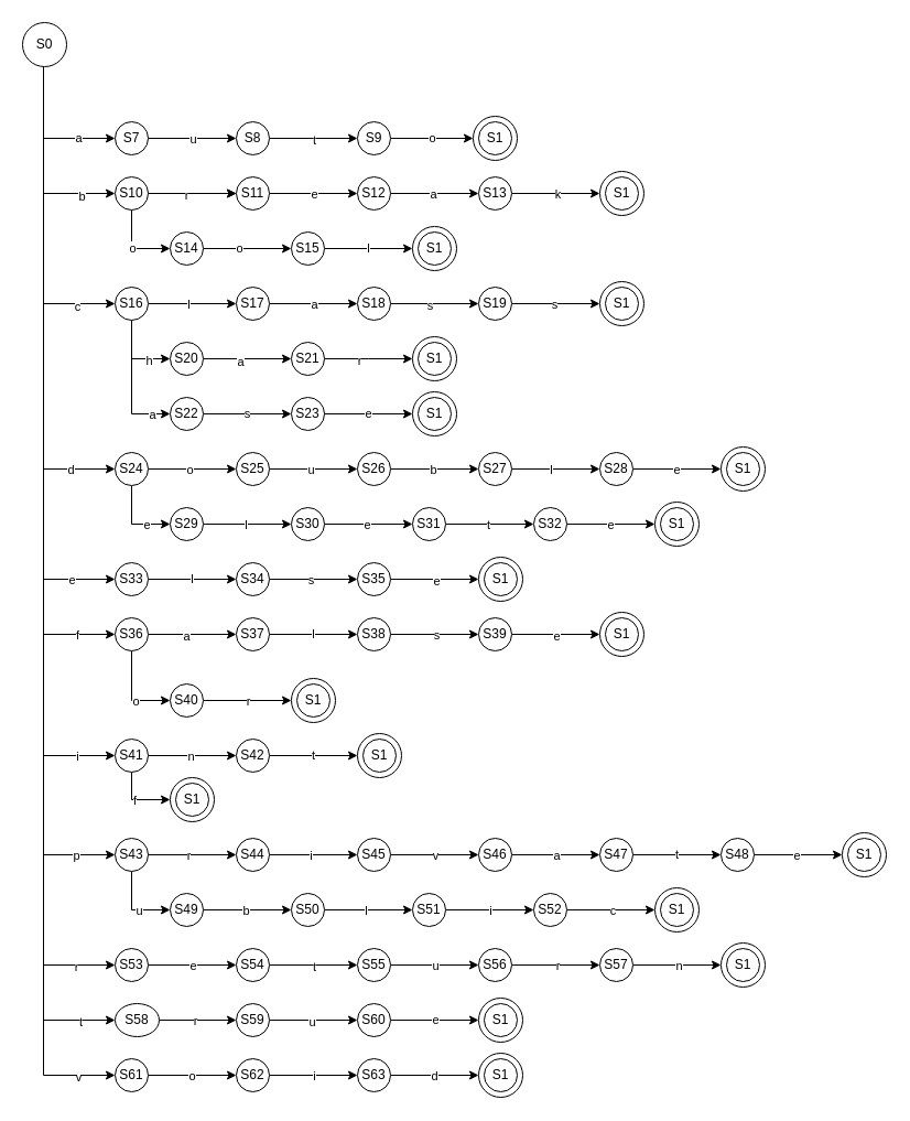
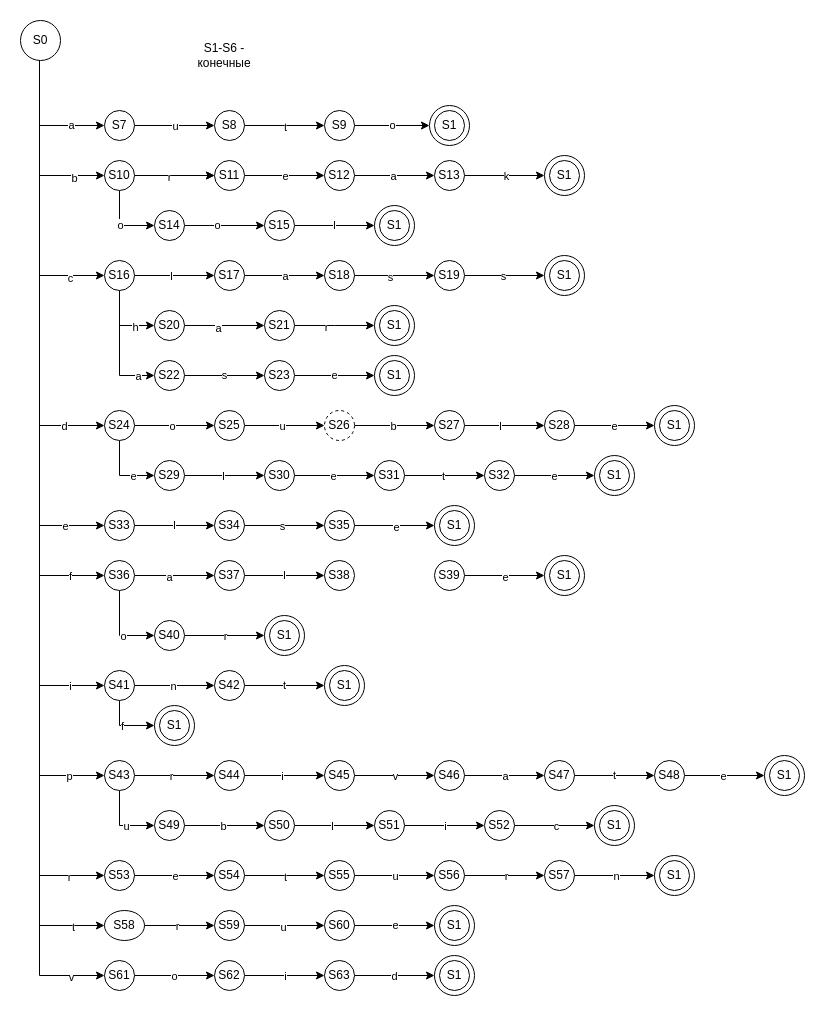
+ <mxCell id="73" value="S1-S6 - конечные" style="text;html=1;align=center;verticalAlign=middle;whiteSpace=wrap;rounded=0;" vertex="1" parent="1"><mxGeometry x="194" y="40" width="60" height="30" as="geometry" /></mxCell>
- <mxCell id="118" value="S26" style="ellipse;whiteSpace=wrap;html=1;aspect=fixed;" vertex="1" parent="1"><mxGeometry x="324" y="410" width="30" height="30" as="geometry" /></mxCell>
+ <mxCell id="118" value="S26" style="ellipse;whiteSpace=wrap;html=1;aspect=fixed;dashed=1;" vertex="1" parent="1"><mxGeometry x="324" y="410" width="30" height="30" as="geometry" /></mxCell>
- <mxCell id="145" value="" style="edgeStyle=orthogonalEdgeStyle;rounded=0;orthogonalLoop=1;jettySize=auto;html=1;" edge="1" parent="1" source="147" target="150"><mxGeometry relative="1" as="geometry" /></mxCell>
- <mxCell id="146" value="s" style="edgeLabel;html=1;align=center;verticalAlign=middle;resizable=0;points=[];" vertex="1" connectable="0" parent="145"><mxGeometry x="0.022" relative="1" as="geometry"><mxPoint as="offset" /></mxGeometry></mxCell>
